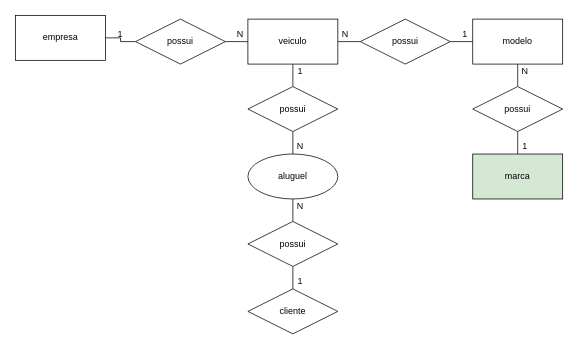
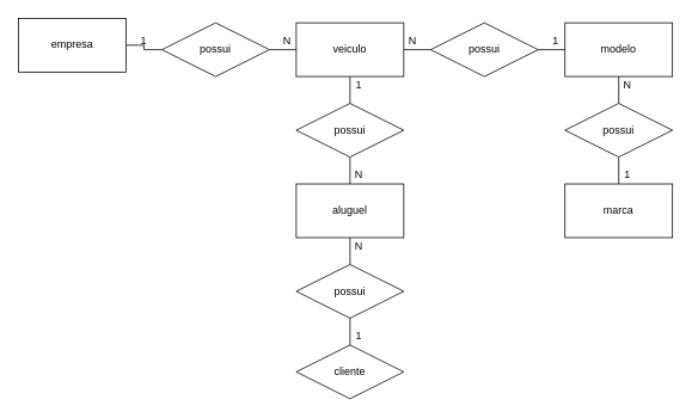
- <mxCell id="19" value="aluguel" style="ellipse;whiteSpace=wrap;html=1;" parent="1" vertex="1"><mxGeometry x="330" y="205" width="120" height="60" as="geometry" /></mxCell>
+ <mxCell id="19" value="aluguel" style="rounded=0;whiteSpace=wrap;html=1;" parent="1" vertex="1"><mxGeometry x="330" y="205" width="120" height="60" as="geometry" /></mxCell>
- <mxCell id="15" value="marca" style="rounded=0;whiteSpace=wrap;html=1;fillColor=#d5e8d4;" parent="1" vertex="1"><mxGeometry x="630" y="205" width="120" height="60" as="geometry" /></mxCell>
+ <mxCell id="15" value="marca" style="rounded=0;whiteSpace=wrap;html=1;" parent="1" vertex="1"><mxGeometry x="630" y="205" width="120" height="60" as="geometry" /></mxCell>
